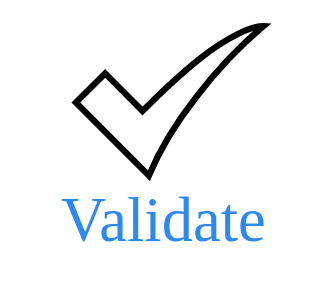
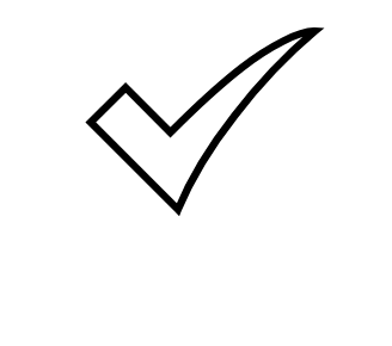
- <mxCell id="2" value="Validate" style="text;html=1;align=center;verticalAlign=middle;resizable=0;points=[];;autosize=1;labelBackgroundColor=none;fontColor=#2D89EF;fontFamily=Fredoka One;fontSize=50;" vertex="1" parent="1"><mxGeometry x="20" y="140" width="220" height="70" as="geometry" /></mxCell>
